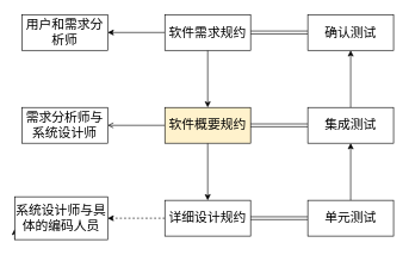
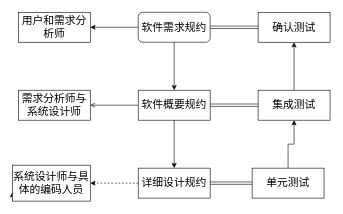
- <mxCell id="5" value="软件需求规约" style="rounded=0;whiteSpace=wrap;html=1;fontSize=18;" vertex="1" parent="1"><mxGeometry x="230" y="20" width="120" height="50" as="geometry" /></mxCell>
+ <mxCell id="5" value="软件需求规约" style="whiteSpace=wrap;html=1;fontSize=18;rounded=1;" vertex="1" parent="1"><mxGeometry x="230" y="20" width="120" height="50" as="geometry" /></mxCell>
- <mxCell id="8" value="软件概要规约" style="rounded=0;whiteSpace=wrap;html=1;fontSize=18;fillColor=#fff2cc;" vertex="1" parent="1"><mxGeometry x="230" y="150" width="120" height="50" as="geometry" /></mxCell>
+ <mxCell id="8" value="软件概要规约" style="rounded=0;whiteSpace=wrap;html=1;fontSize=18;" vertex="1" parent="1"><mxGeometry x="230" y="150" width="120" height="50" as="geometry" /></mxCell>
- <mxCell id="17" value="单元测试" style="rounded=0;whiteSpace=wrap;html=1;fontSize=18;" vertex="1" parent="1"><mxGeometry x="430" y="280" width="120" height="50" as="geometry" /></mxCell>
+ <mxCell id="17" value="单元测试" style="rounded=0;whiteSpace=wrap;html=1;fontSize=18;" vertex="1" parent="1"><mxGeometry x="420" y="280" width="120" height="50" as="geometry" /></mxCell>
